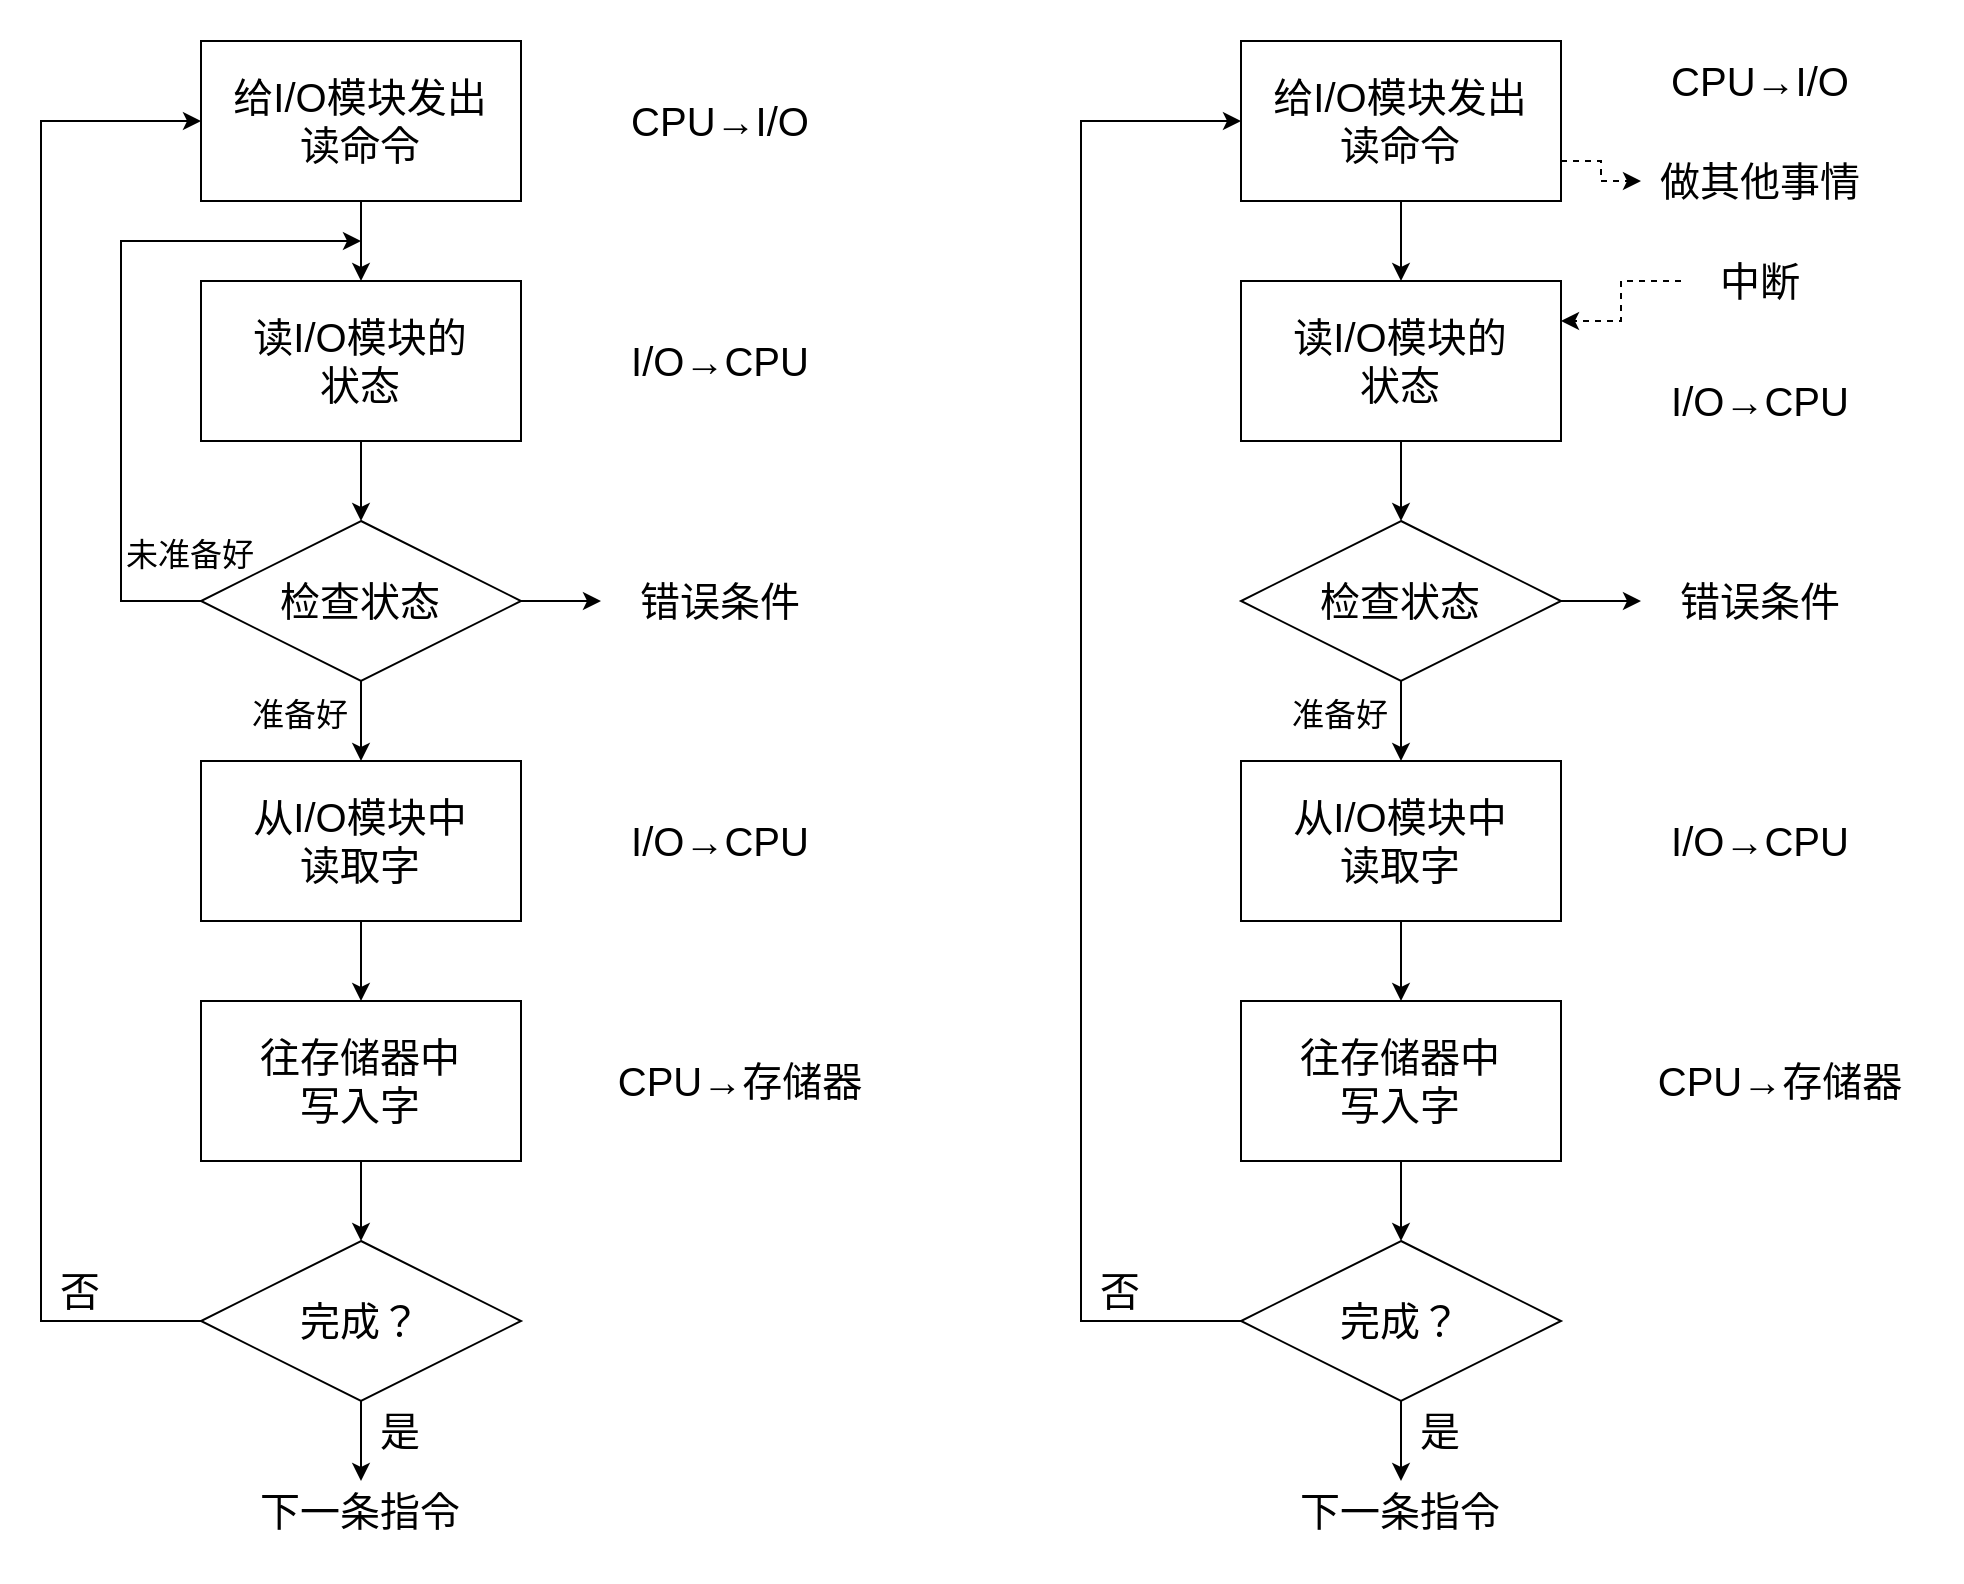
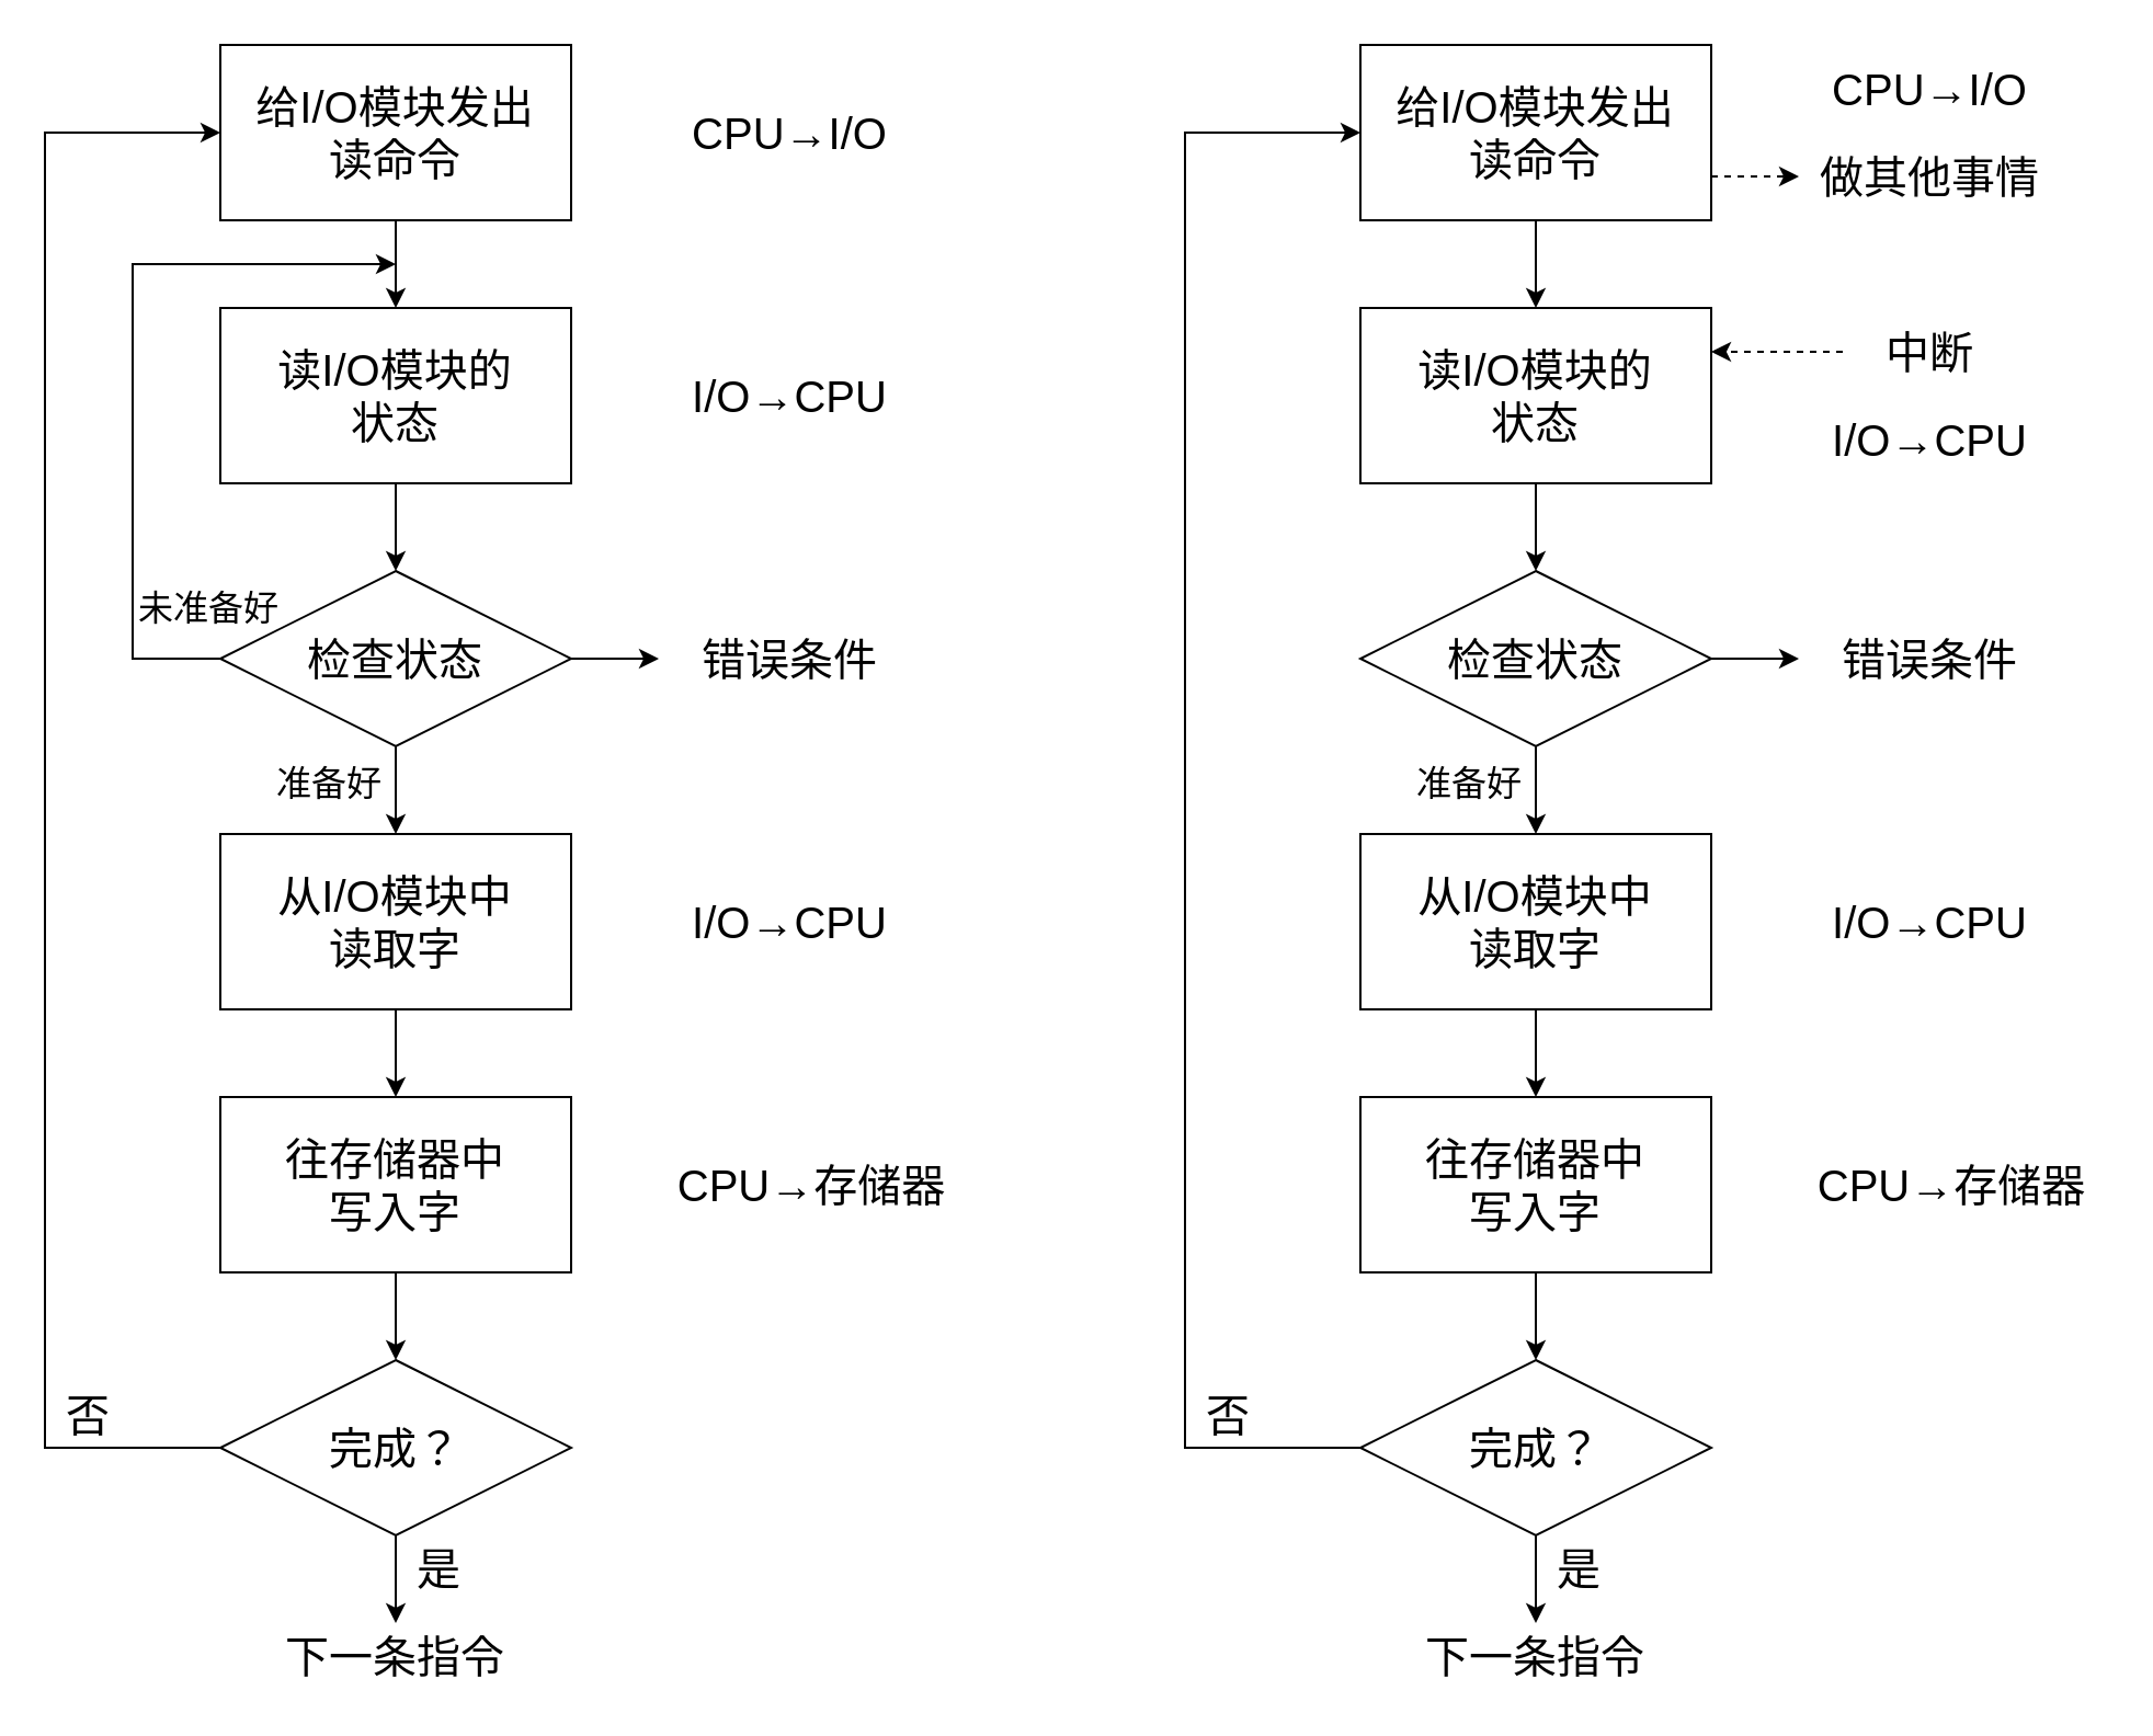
- <mxCell id="51" value="&lt;font style=&quot;font-size: 20px;&quot;&gt;做其他事情&lt;/font&gt;" style="text;html=1;strokeColor=none;fillColor=none;align=center;verticalAlign=middle;whiteSpace=wrap;rounded=0;fontSize=16;" parent="1" vertex="1"><mxGeometry x="820" y="70" width="120" height="40" as="geometry" /></mxCell>
+ <mxCell id="51" value="&lt;font style=&quot;font-size: 20px;&quot;&gt;做其他事情&lt;/font&gt;" style="text;html=1;strokeColor=none;fillColor=none;align=center;verticalAlign=middle;whiteSpace=wrap;rounded=0;fontSize=16;" parent="1" vertex="1"><mxGeometry x="820" y="60" width="120" height="40" as="geometry" /></mxCell>
- <mxCell id="53" value="&lt;font style=&quot;font-size: 20px;&quot;&gt;中断&lt;/font&gt;" style="text;html=1;strokeColor=none;fillColor=none;align=center;verticalAlign=middle;whiteSpace=wrap;rounded=0;fontSize=16;" parent="1" vertex="1"><mxGeometry x="840" y="120" width="80" height="40" as="geometry" /></mxCell>
+ <mxCell id="53" value="&lt;font style=&quot;font-size: 20px;&quot;&gt;中断&lt;/font&gt;" style="text;html=1;strokeColor=none;fillColor=none;align=center;verticalAlign=middle;whiteSpace=wrap;rounded=0;fontSize=16;" parent="1" vertex="1"><mxGeometry x="840" y="140" width="80" height="40" as="geometry" /></mxCell>
